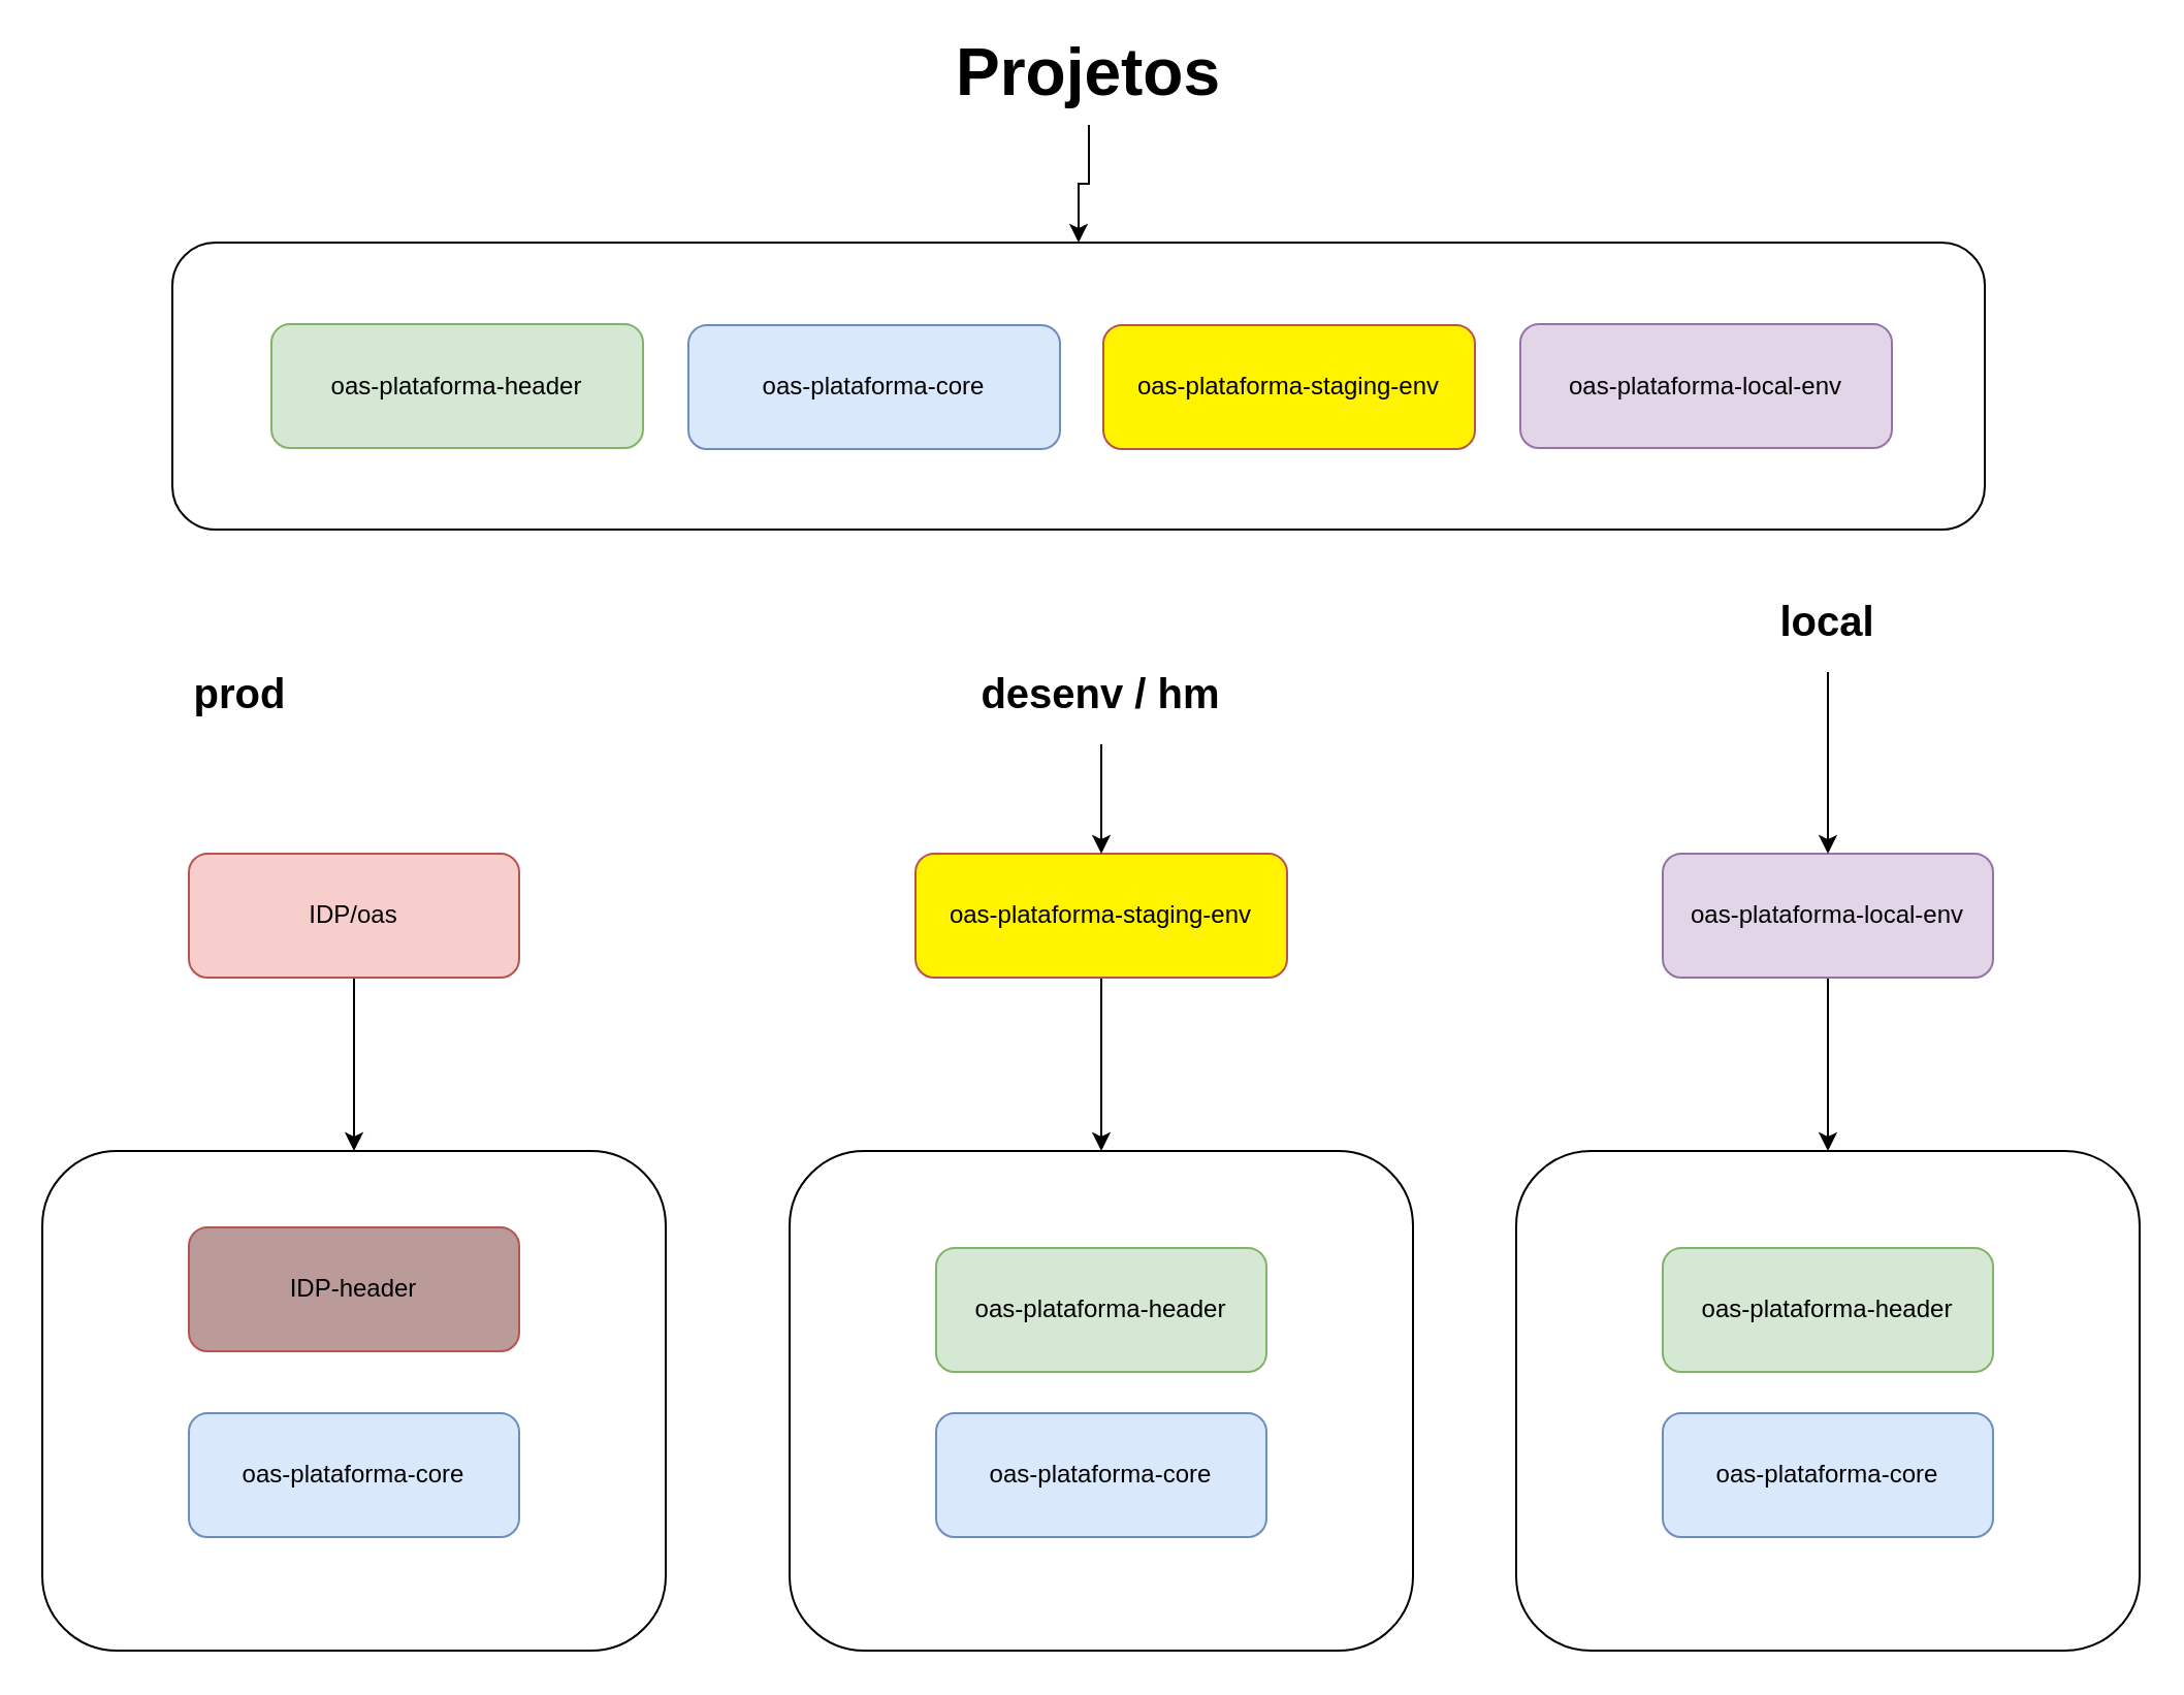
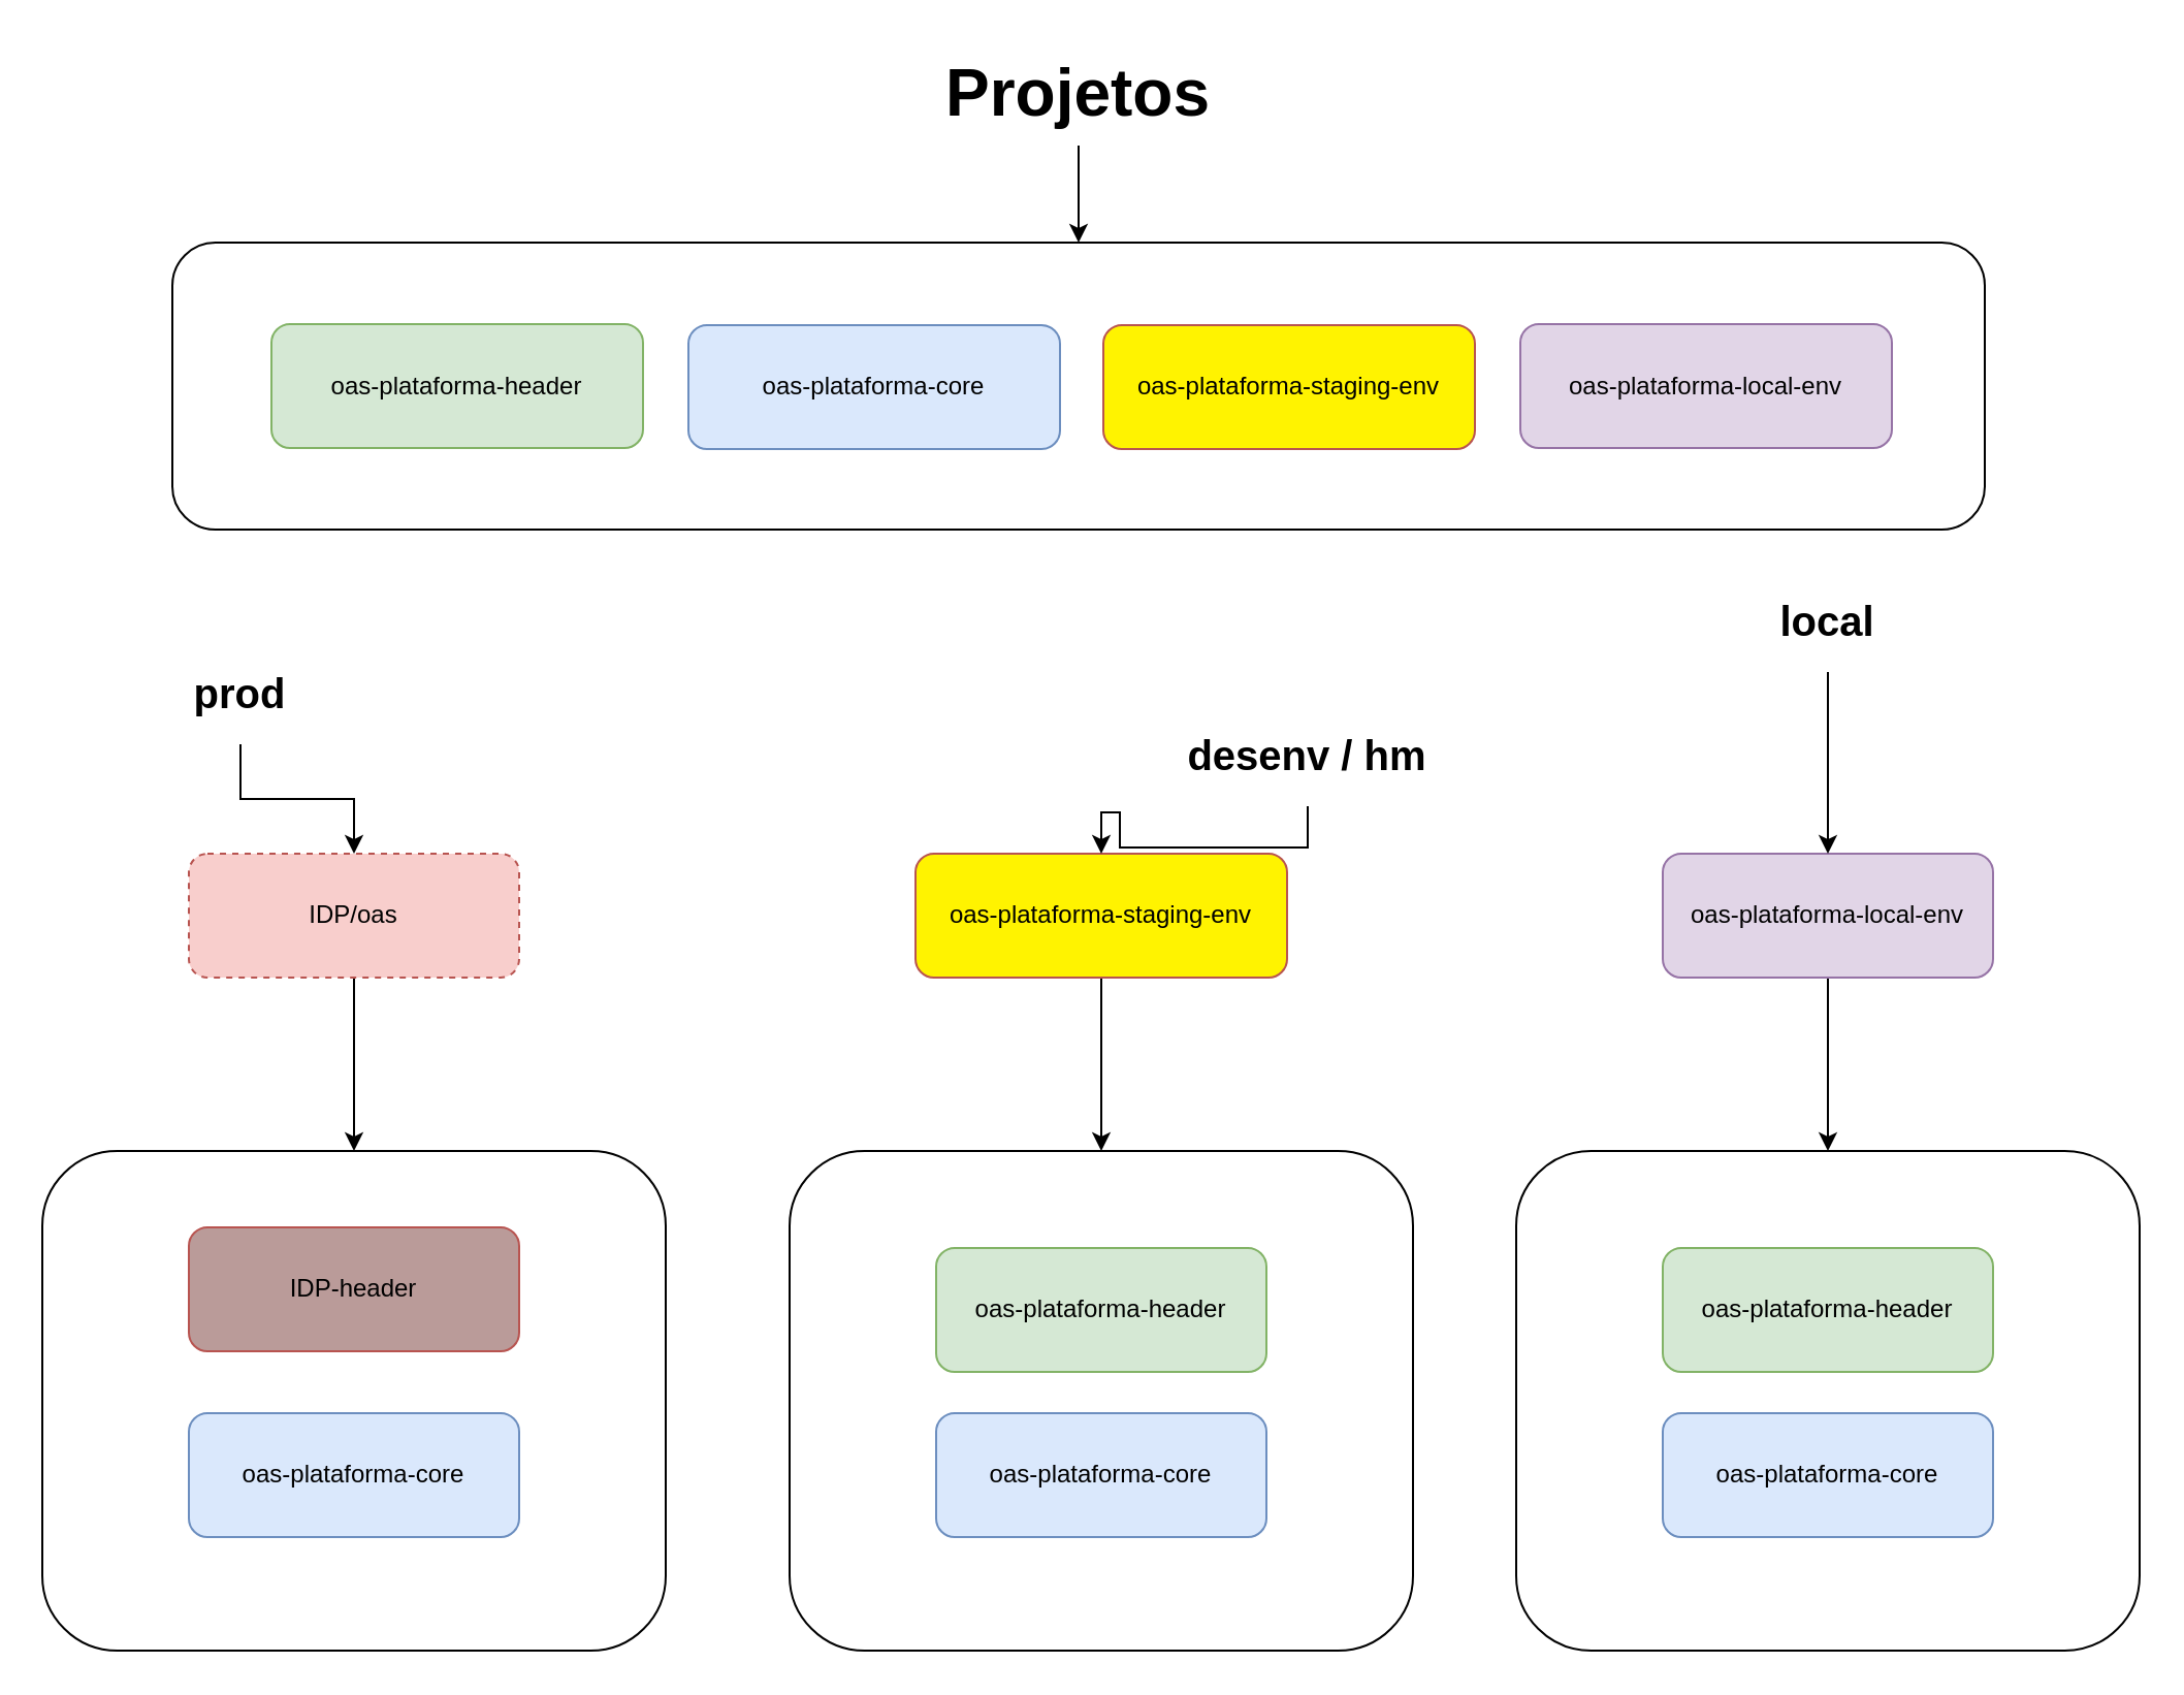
- <mxCell id="29" value="Projetos" style="text;html=1;align=center;verticalAlign=middle;whiteSpace=wrap;rounded=0;fontStyle=1;fontSize=32;" vertex="1" parent="1"><mxGeometry x="456" y="10" width="142" height="50" as="geometry" /></mxCell>
+ <mxCell id="29" value="Projetos" style="text;html=1;align=center;verticalAlign=middle;whiteSpace=wrap;rounded=0;fontStyle=1;fontSize=32;" vertex="1" parent="1"><mxGeometry x="451" y="20" width="142" height="50" as="geometry" /></mxCell>
- <mxCell id="21" value="desenv / hm" style="text;html=1;align=center;verticalAlign=middle;whiteSpace=wrap;rounded=0;fontStyle=1;fontSize=20;" vertex="1" parent="1"><mxGeometry x="462" y="310" width="142" height="50" as="geometry" /></mxCell>
+ <mxCell id="21" value="desenv / hm" style="text;html=1;align=center;verticalAlign=middle;whiteSpace=wrap;rounded=0;fontStyle=1;fontSize=20;" vertex="1" parent="1"><mxGeometry x="562" y="340" width="142" height="50" as="geometry" /></mxCell>
+ <mxCell id="24" style="edgeStyle=orthogonalEdgeStyle;rounded=0;orthogonalLoop=1;jettySize=auto;html=1;" edge="1" parent="1" source="25" target="16"><mxGeometry relative="1" as="geometry" /></mxCell>
- <mxCell id="16" value="IDP/oas" style="rounded=1;whiteSpace=wrap;html=1;fillColor=#f8cecc;strokeColor=#b85450;" vertex="1" parent="1"><mxGeometry x="91" y="413" width="160" height="60" as="geometry" /></mxCell>
+ <mxCell id="16" value="IDP/oas" style="rounded=1;whiteSpace=wrap;html=1;fillColor=#f8cecc;strokeColor=#b85450;dashed=1;" vertex="1" parent="1"><mxGeometry x="91" y="413" width="160" height="60" as="geometry" /></mxCell>
